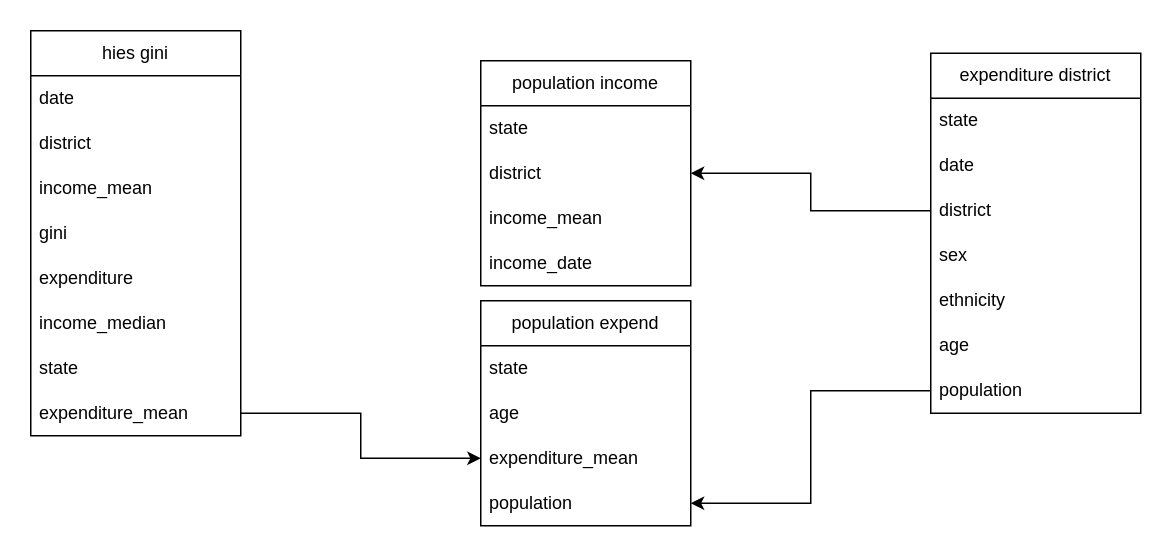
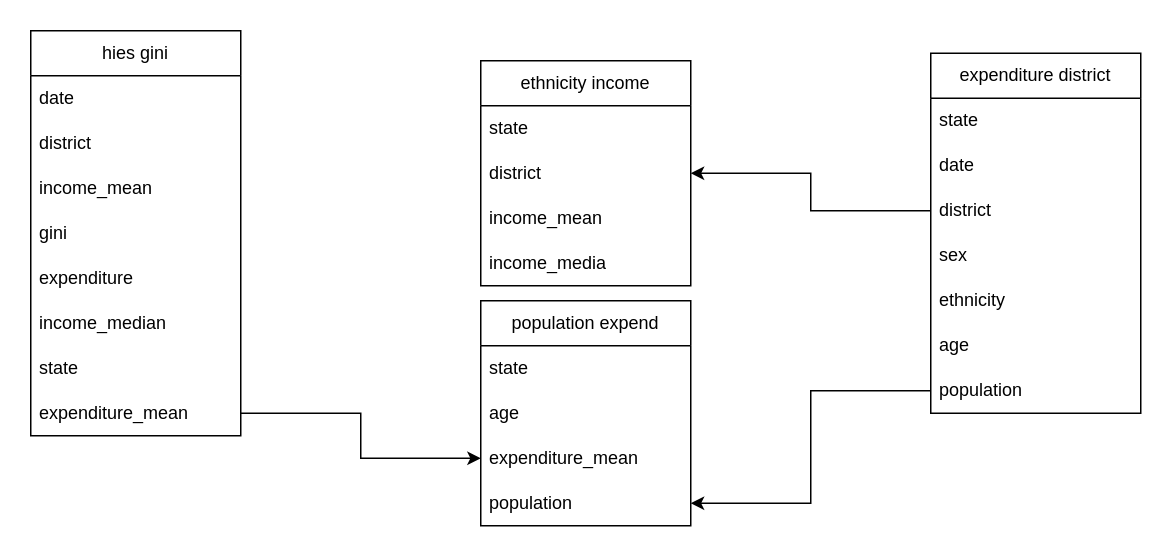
- <mxCell id="26" value="population income" style="swimlane;fontStyle=0;childLayout=stackLayout;horizontal=1;startSize=30;horizontalStack=0;resizeParent=1;resizeParentMax=0;resizeLast=0;collapsible=1;marginBottom=0;whiteSpace=wrap;html=1;" parent="1" vertex="1"><mxGeometry x="320" y="40" width="140" height="150" as="geometry" /></mxCell>
+ <mxCell id="26" value="ethnicity income" style="swimlane;fontStyle=0;childLayout=stackLayout;horizontal=1;startSize=30;horizontalStack=0;resizeParent=1;resizeParentMax=0;resizeLast=0;collapsible=1;marginBottom=0;whiteSpace=wrap;html=1;" parent="1" vertex="1"><mxGeometry x="320" y="40" width="140" height="150" as="geometry" /></mxCell>
- <mxCell id="30" value="income_date" style="text;strokeColor=none;fillColor=none;align=left;verticalAlign=middle;spacingLeft=4;spacingRight=4;overflow=hidden;points=[[0,0.5],[1,0.5]];portConstraint=eastwest;rotatable=0;whiteSpace=wrap;html=1;" parent="26" vertex="1"><mxGeometry y="120" width="140" height="30" as="geometry" /></mxCell>
+ <mxCell id="30" value="income_media" style="text;strokeColor=none;fillColor=none;align=left;verticalAlign=middle;spacingLeft=4;spacingRight=4;overflow=hidden;points=[[0,0.5],[1,0.5]];portConstraint=eastwest;rotatable=0;whiteSpace=wrap;html=1;" parent="26" vertex="1"><mxGeometry y="120" width="140" height="30" as="geometry" /></mxCell>
